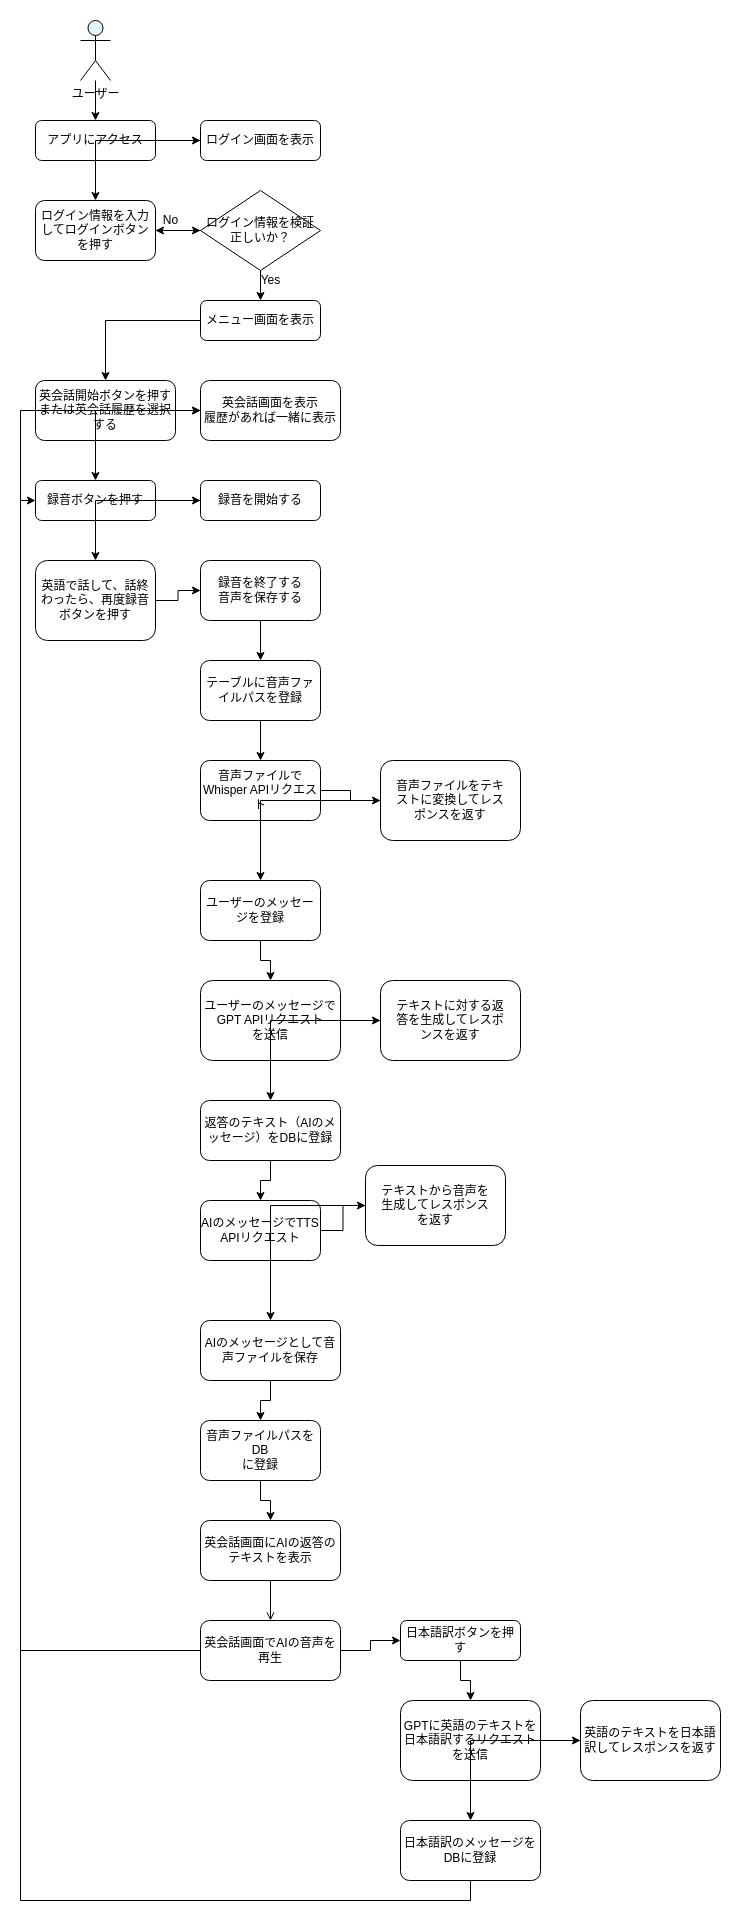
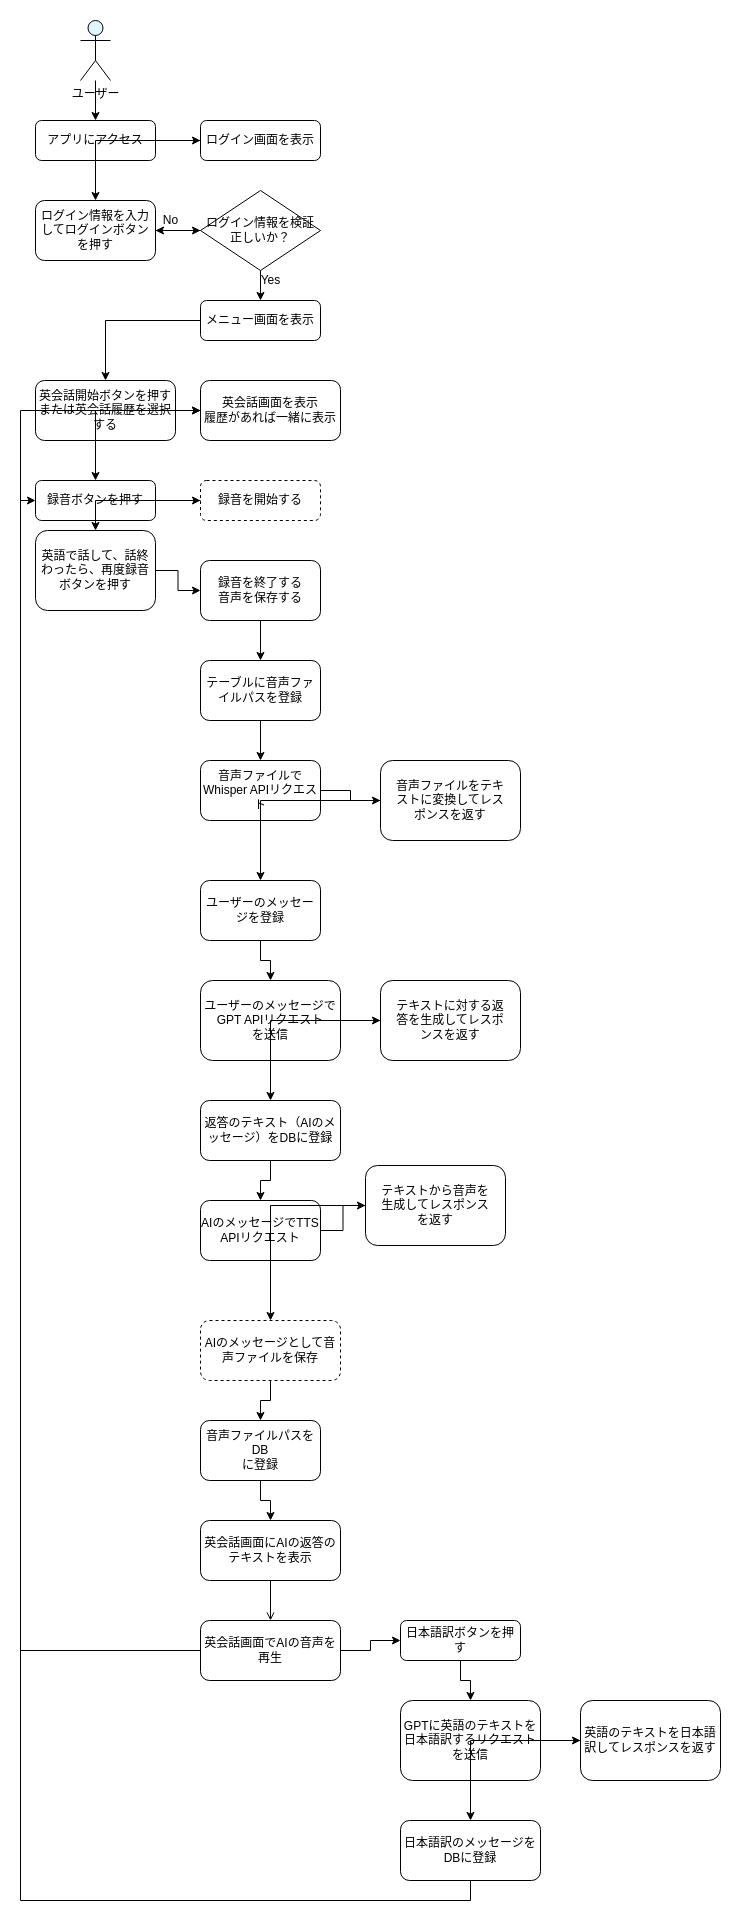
- <mxCell id="11" value="録音を開始する" style="rounded=1;whiteSpace=wrap;html=1;" parent="1" vertex="1"><mxGeometry x="200" y="480" width="120" height="40" as="geometry" /></mxCell>
+ <mxCell id="11" value="録音を開始する" style="rounded=1;whiteSpace=wrap;html=1;dashed=1;" parent="1" vertex="1"><mxGeometry x="200" y="480" width="120" height="40" as="geometry" /></mxCell>
- <mxCell id="12" value="英語で話して、話終&lt;br&gt;わったら、再度録音&lt;br&gt;ボタンを押す" style="rounded=1;whiteSpace=wrap;html=1;" parent="1" vertex="1"><mxGeometry x="35" y="560" width="120" height="80" as="geometry" /></mxCell>
+ <mxCell id="12" value="英語で話して、話終&lt;br&gt;わったら、再度録音&lt;br&gt;ボタンを押す" style="rounded=1;whiteSpace=wrap;html=1;" parent="1" vertex="1"><mxGeometry x="35" y="530" width="120" height="80" as="geometry" /></mxCell>
- <mxCell id="23" value="AIのメッセージとして音&lt;br&gt;声ファイルを保存" style="rounded=1;whiteSpace=wrap;html=1;" parent="1" vertex="1"><mxGeometry x="200" y="1320" width="140" height="60" as="geometry" /></mxCell>
+ <mxCell id="23" value="AIのメッセージとして音&lt;br&gt;声ファイルを保存" style="rounded=1;whiteSpace=wrap;html=1;dashed=1;" parent="1" vertex="1"><mxGeometry x="200" y="1320" width="140" height="60" as="geometry" /></mxCell>
